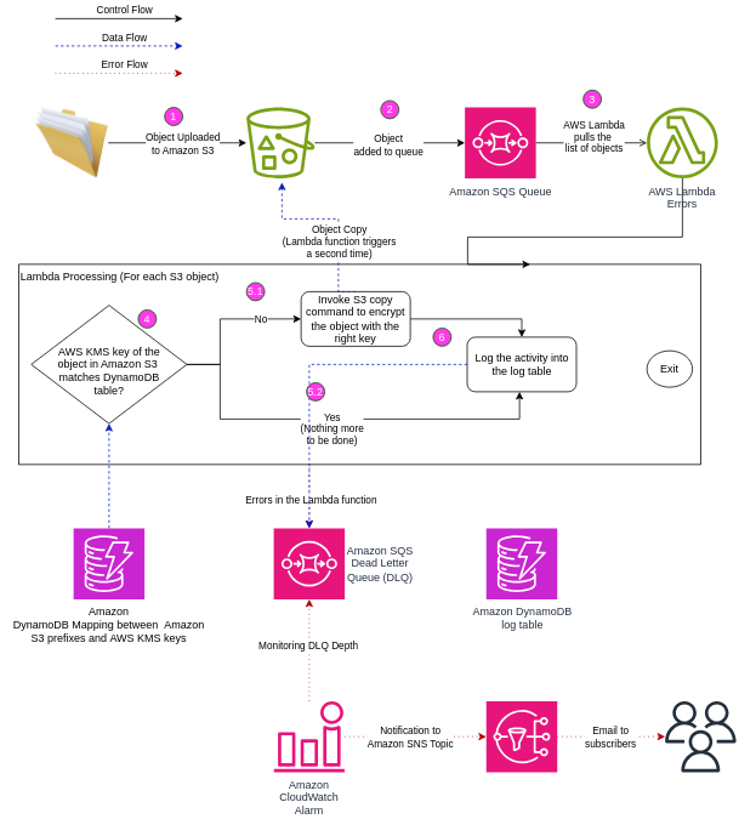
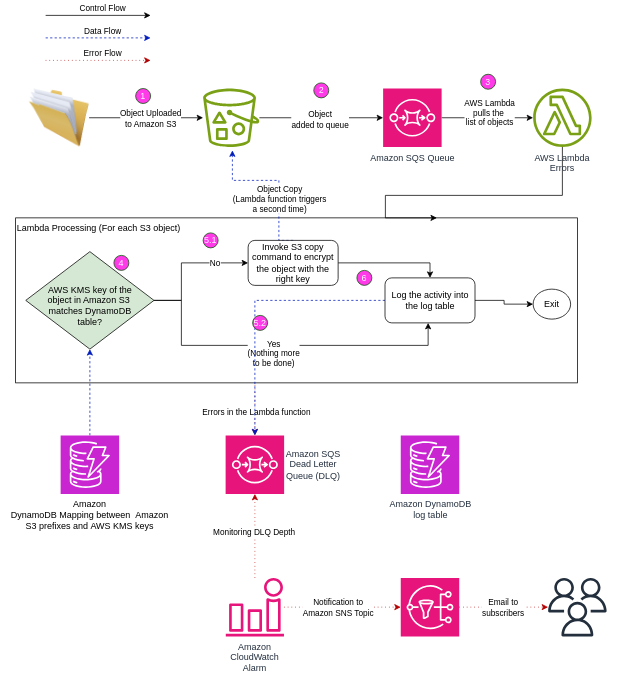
- <mxCell id="9" value="" style="endArrow=open;html=1;rounded=0;" parent="1" source="48" target="8" edge="1"><mxGeometry width="50" height="50" relative="1" as="geometry"><mxPoint x="583.5" y="156.5" as="sourcePoint" /><mxPoint x="660" y="150" as="targetPoint" /></mxGeometry></mxCell>
+ <mxCell id="9" value="" style="endArrow=classic;html=1;rounded=0;" parent="1" source="48" target="8" edge="1"><mxGeometry width="50" height="50" relative="1" as="geometry"><mxPoint x="583.5" y="156.5" as="sourcePoint" /><mxPoint x="660" y="150" as="targetPoint" /></mxGeometry></mxCell>
- <mxCell id="22" value="&lt;div&gt;&lt;br&gt;&lt;/div&gt;&lt;div&gt;AWS KMS key of the&lt;/div&gt;&lt;div&gt;object in Amazon S3&amp;nbsp;&lt;/div&gt;&lt;div&gt;matches DynamoDB&lt;/div&gt;&lt;div&gt;table?&lt;/div&gt;" style="rhombus;whiteSpace=wrap;html=1;" parent="1" vertex="1"><mxGeometry x="33.5" y="335" width="171" height="130" as="geometry" /></mxCell>
+ <mxCell id="22" value="&lt;div&gt;&lt;br&gt;&lt;/div&gt;&lt;div&gt;AWS KMS key of the&lt;/div&gt;&lt;div&gt;object in Amazon S3&amp;nbsp;&lt;/div&gt;&lt;div&gt;matches DynamoDB&lt;/div&gt;&lt;div&gt;table?&lt;/div&gt;" style="rhombus;whiteSpace=wrap;html=1;fillColor=#d5e8d4;" parent="1" vertex="1"><mxGeometry x="33.5" y="335" width="171" height="130" as="geometry" /></mxCell>
+ <mxCell id="34" value="" style="edgeStyle=orthogonalEdgeStyle;rounded=0;orthogonalLoop=1;jettySize=auto;html=1;entryX=0;entryY=0.5;entryDx=0;entryDy=0;" parent="1" source="24" target="33" edge="1"><mxGeometry relative="1" as="geometry"><mxPoint x="773" y="395" as="targetPoint" /><mxPoint x="724" y="460" as="sourcePoint" /></mxGeometry></mxCell>
